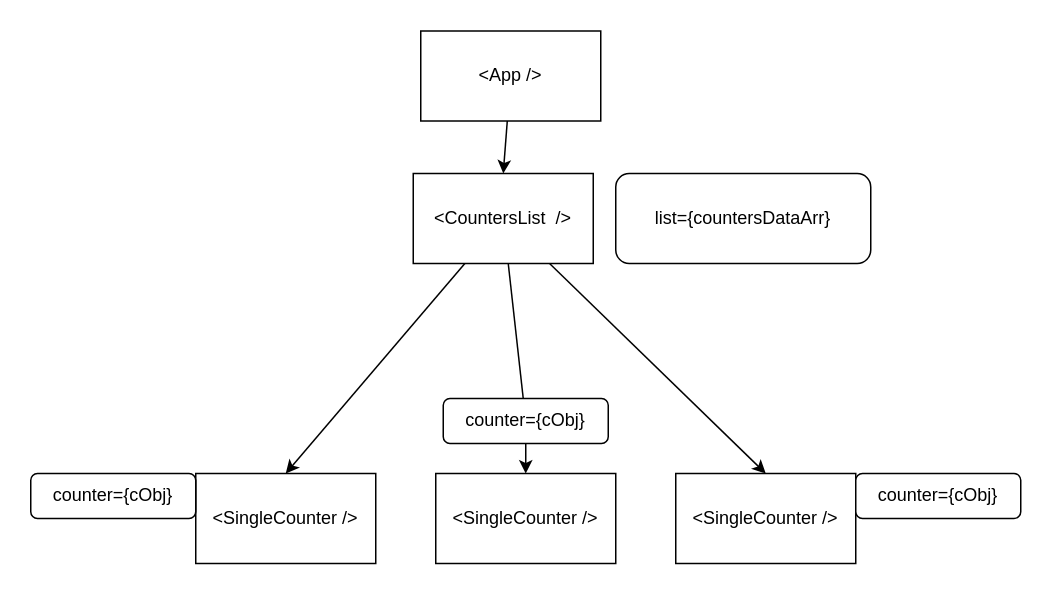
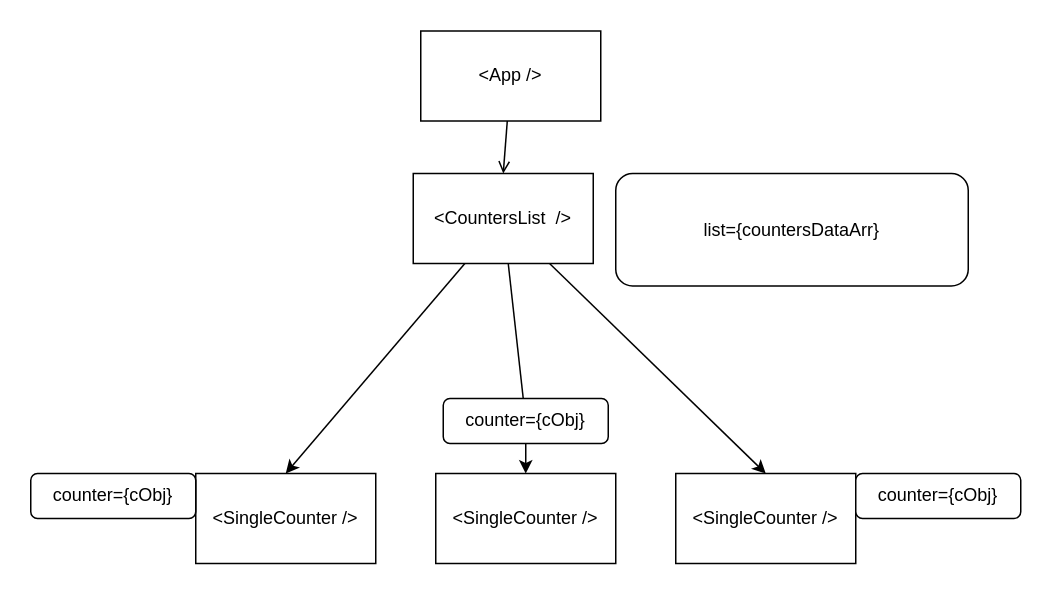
- <mxCell id="2" style="edgeStyle=none;html=1;entryX=0.5;entryY=0;entryDx=0;entryDy=0;" edge="1" parent="1" source="3" target="7"><mxGeometry relative="1" as="geometry" /></mxCell>
+ <mxCell id="2" style="edgeStyle=none;html=1;entryX=0.5;entryY=0;entryDx=0;entryDy=0;endArrow=open;" edge="1" parent="1" source="3" target="7"><mxGeometry relative="1" as="geometry" /></mxCell>
- <mxCell id="11" value="list={countersDataArr}" style="rounded=1;whiteSpace=wrap;html=1;" vertex="1" parent="1"><mxGeometry x="410" y="115" width="170" height="60" as="geometry" /></mxCell>
+ <mxCell id="11" value="list={countersDataArr}" style="rounded=1;whiteSpace=wrap;html=1;" vertex="1" parent="1"><mxGeometry x="410" y="115" width="235" height="75" as="geometry" /></mxCell>
